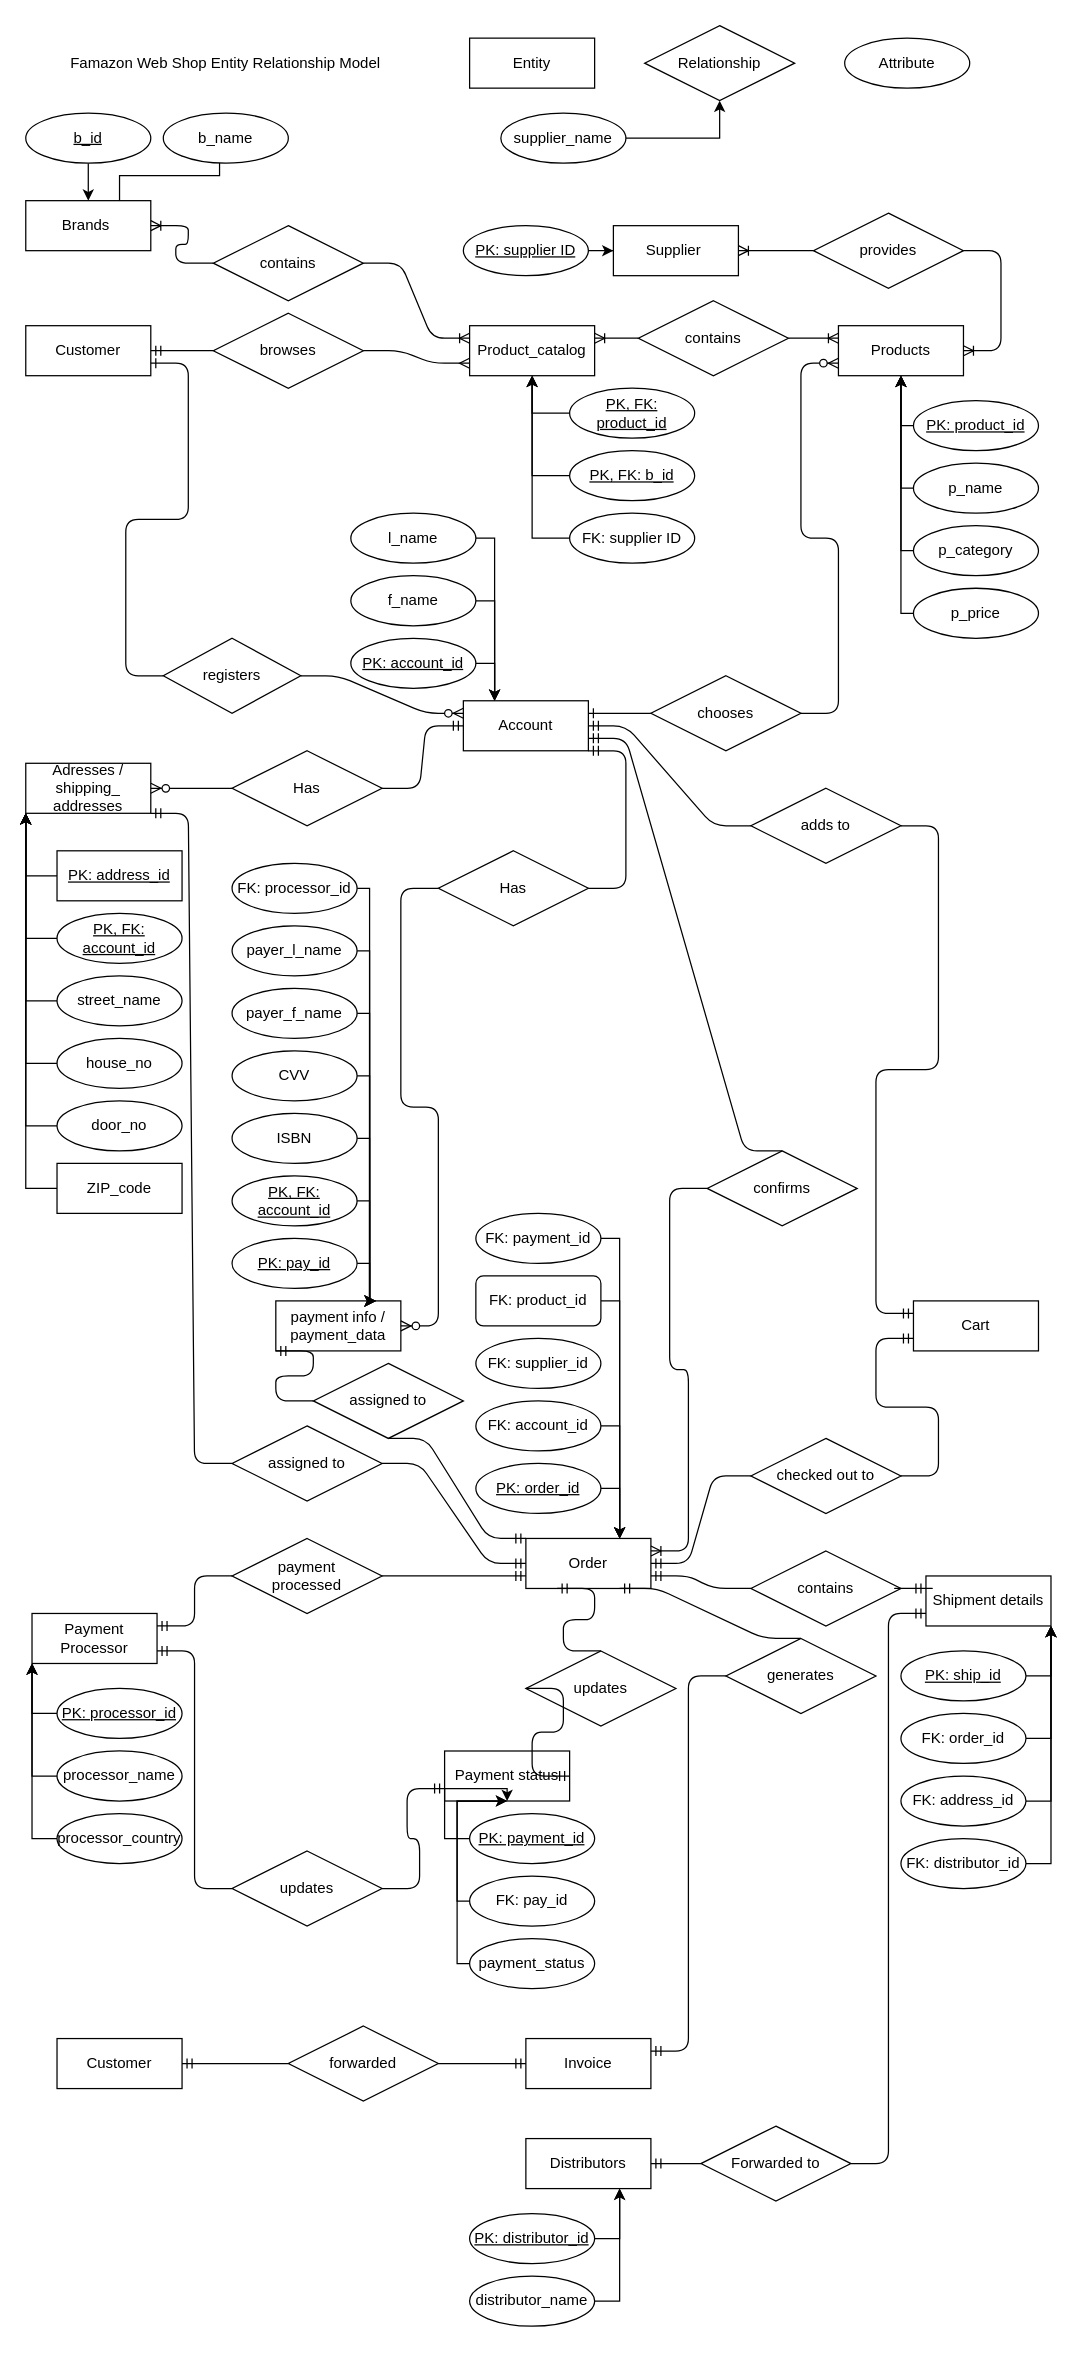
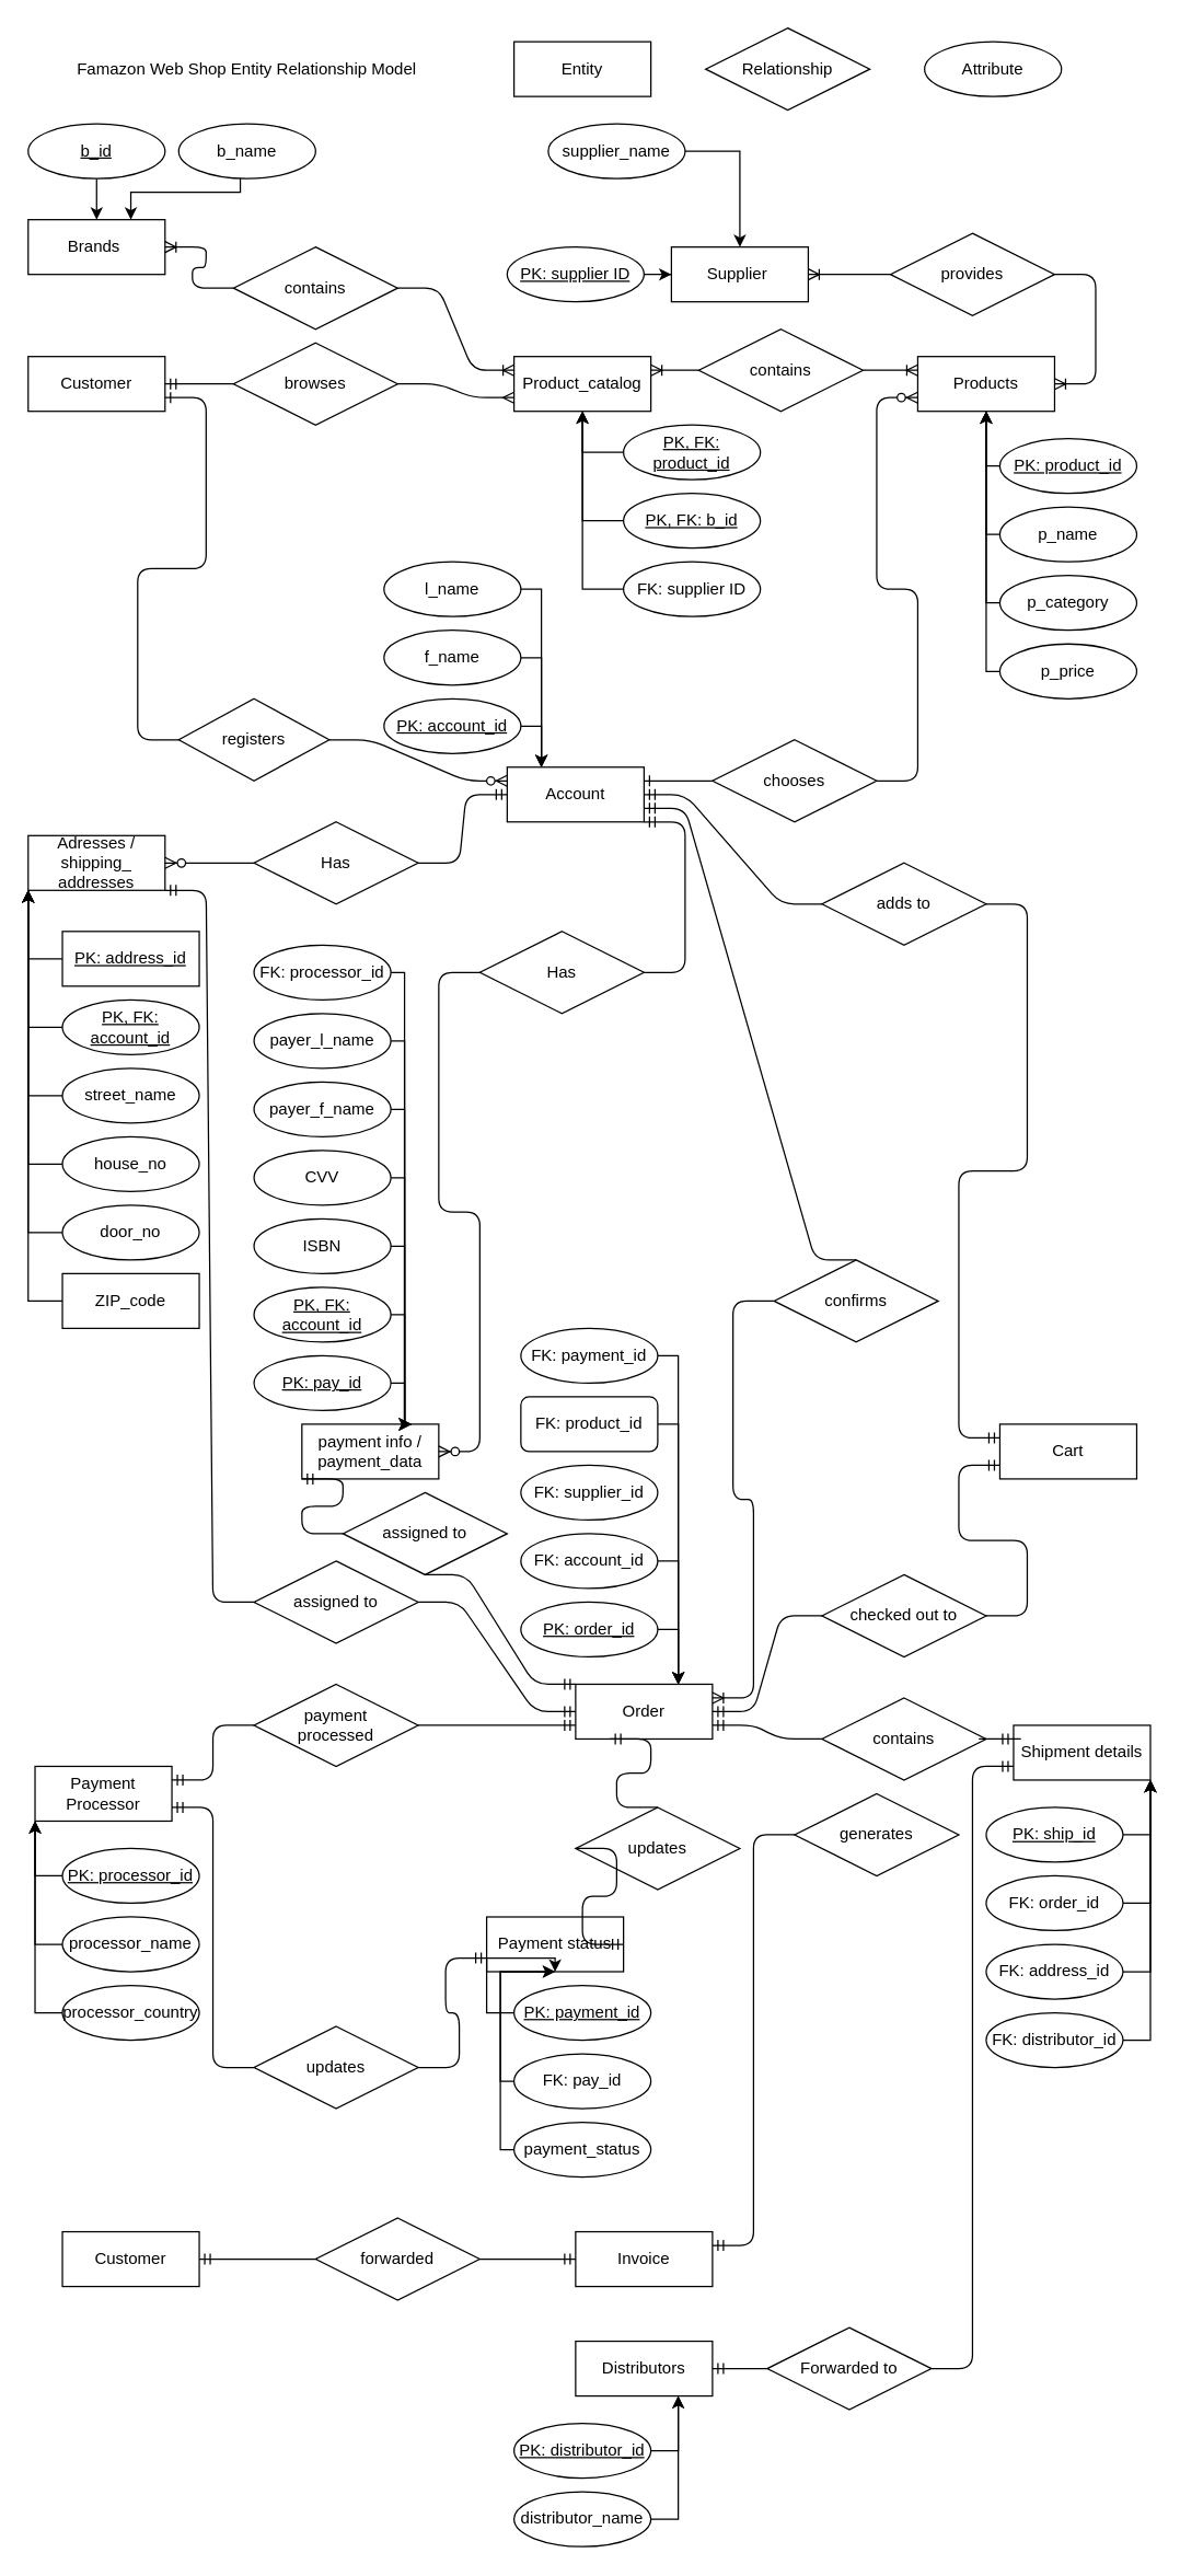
- <mxCell id="84" style="edgeStyle=orthogonalEdgeStyle;rounded=0;orthogonalLoop=1;jettySize=auto;html=1;exitX=1;exitY=0.5;exitDx=0;exitDy=0;" edge="1" parent="1" source="85" target="4"><mxGeometry relative="1" as="geometry" /></mxCell>
+ <mxCell id="84" style="edgeStyle=orthogonalEdgeStyle;rounded=0;orthogonalLoop=1;jettySize=auto;html=1;entryX=0.5;entryY=0;entryDx=0;entryDy=0;exitX=1;exitY=0.5;exitDx=0;exitDy=0;" edge="1" parent="1" source="85" target="13"><mxGeometry relative="1" as="geometry" /></mxCell>
- <mxCell id="96" style="edgeStyle=orthogonalEdgeStyle;rounded=0;orthogonalLoop=1;jettySize=auto;html=1;exitX=0;exitY=1;exitDx=0;exitDy=0;entryX=0.75;entryY=0;entryDx=0;entryDy=0;endArrow=none;" edge="1" parent="1" source="97" target="26"><mxGeometry relative="1" as="geometry"><Array as="points"><mxPoint x="175" y="124" /><mxPoint x="175" y="140" /><mxPoint x="95" y="140" /></Array></mxGeometry></mxCell>
+ <mxCell id="96" style="edgeStyle=orthogonalEdgeStyle;rounded=0;orthogonalLoop=1;jettySize=auto;html=1;exitX=0;exitY=1;exitDx=0;exitDy=0;entryX=0.75;entryY=0;entryDx=0;entryDy=0;" edge="1" parent="1" source="97" target="26"><mxGeometry relative="1" as="geometry"><Array as="points"><mxPoint x="175" y="124" /><mxPoint x="175" y="140" /><mxPoint x="95" y="140" /></Array></mxGeometry></mxCell>
- <mxCell id="76" value="" style="edgeStyle=entityRelationEdgeStyle;fontSize=12;html=1;endArrow=ERmandOne;entryX=0.75;entryY=1;entryDx=0;entryDy=0;exitX=0.5;exitY=0;exitDx=0;exitDy=0;" edge="1" parent="1" source="72" target="18"><mxGeometry width="100" height="100" relative="1" as="geometry"><mxPoint x="575" y="1510" as="sourcePoint" /><mxPoint x="675" y="1410" as="targetPoint" /></mxGeometry></mxCell>
